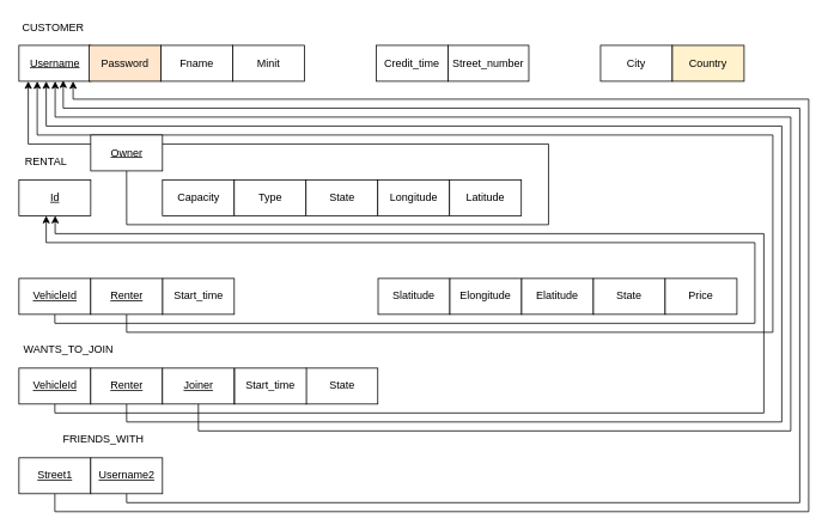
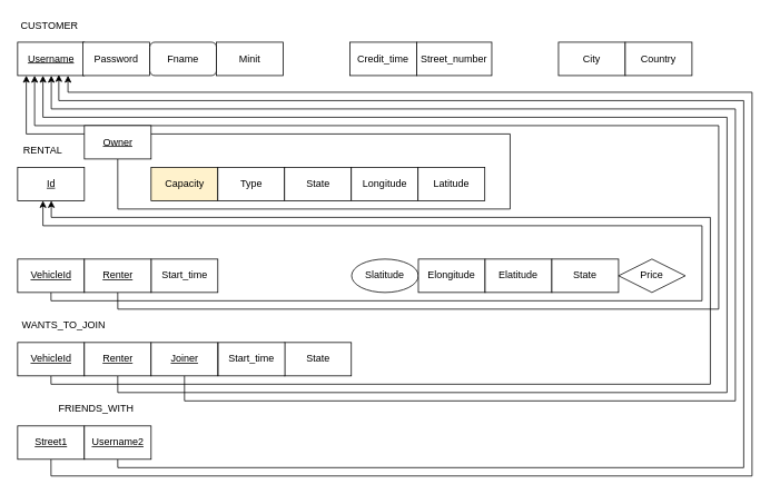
- <mxCell id="3" value="Password" style="rounded=0;whiteSpace=wrap;html=1;fillColor=#ffe6cc;" parent="1" vertex="1"><mxGeometry x="99" y="50" width="80" height="40" as="geometry" /></mxCell>
+ <mxCell id="3" value="Password" style="rounded=0;whiteSpace=wrap;html=1;" parent="1" vertex="1"><mxGeometry x="99" y="50" width="80" height="40" as="geometry" /></mxCell>
- <mxCell id="4" value="Fname" style="rounded=0;whiteSpace=wrap;html=1;" parent="1" vertex="1"><mxGeometry x="179" y="50" width="80" height="40" as="geometry" /></mxCell>
+ <mxCell id="4" value="Fname" style="whiteSpace=wrap;html=1;rounded=1;" parent="1" vertex="1"><mxGeometry x="179" y="50" width="80" height="40" as="geometry" /></mxCell>
- <mxCell id="9" value="Country" style="rounded=0;whiteSpace=wrap;html=1;fillColor=#fff2cc;" parent="1" vertex="1"><mxGeometry x="749" y="50" width="80" height="40" as="geometry" /></mxCell>
+ <mxCell id="9" value="Country" style="rounded=0;whiteSpace=wrap;html=1;" parent="1" vertex="1"><mxGeometry x="749" y="50" width="80" height="40" as="geometry" /></mxCell>
- <mxCell id="13" value="Capacity" style="rounded=0;whiteSpace=wrap;html=1;" parent="1" vertex="1"><mxGeometry x="180.65" y="200" width="80" height="40" as="geometry" /></mxCell>
+ <mxCell id="13" value="Capacity" style="rounded=0;whiteSpace=wrap;html=1;fillColor=#fff2cc;" parent="1" vertex="1"><mxGeometry x="180.65" y="200" width="80" height="40" as="geometry" /></mxCell>
- <mxCell id="20" value="Slatitude" style="rounded=0;whiteSpace=wrap;html=1;" parent="1" vertex="1"><mxGeometry x="421" y="310" width="80" height="40" as="geometry" /></mxCell>
+ <mxCell id="20" value="Slatitude" style="ellipse;whiteSpace=wrap;html=1;" parent="1" vertex="1"><mxGeometry x="421" y="310" width="80" height="40" as="geometry" /></mxCell>
- <mxCell id="38" value="Price" style="rounded=0;whiteSpace=wrap;html=1;" parent="1" vertex="1"><mxGeometry x="741" y="310" width="80" height="40" as="geometry" /></mxCell>
+ <mxCell id="38" value="Price" style="rhombus;whiteSpace=wrap;html=1;" parent="1" vertex="1"><mxGeometry x="741" y="310" width="80" height="40" as="geometry" /></mxCell>
